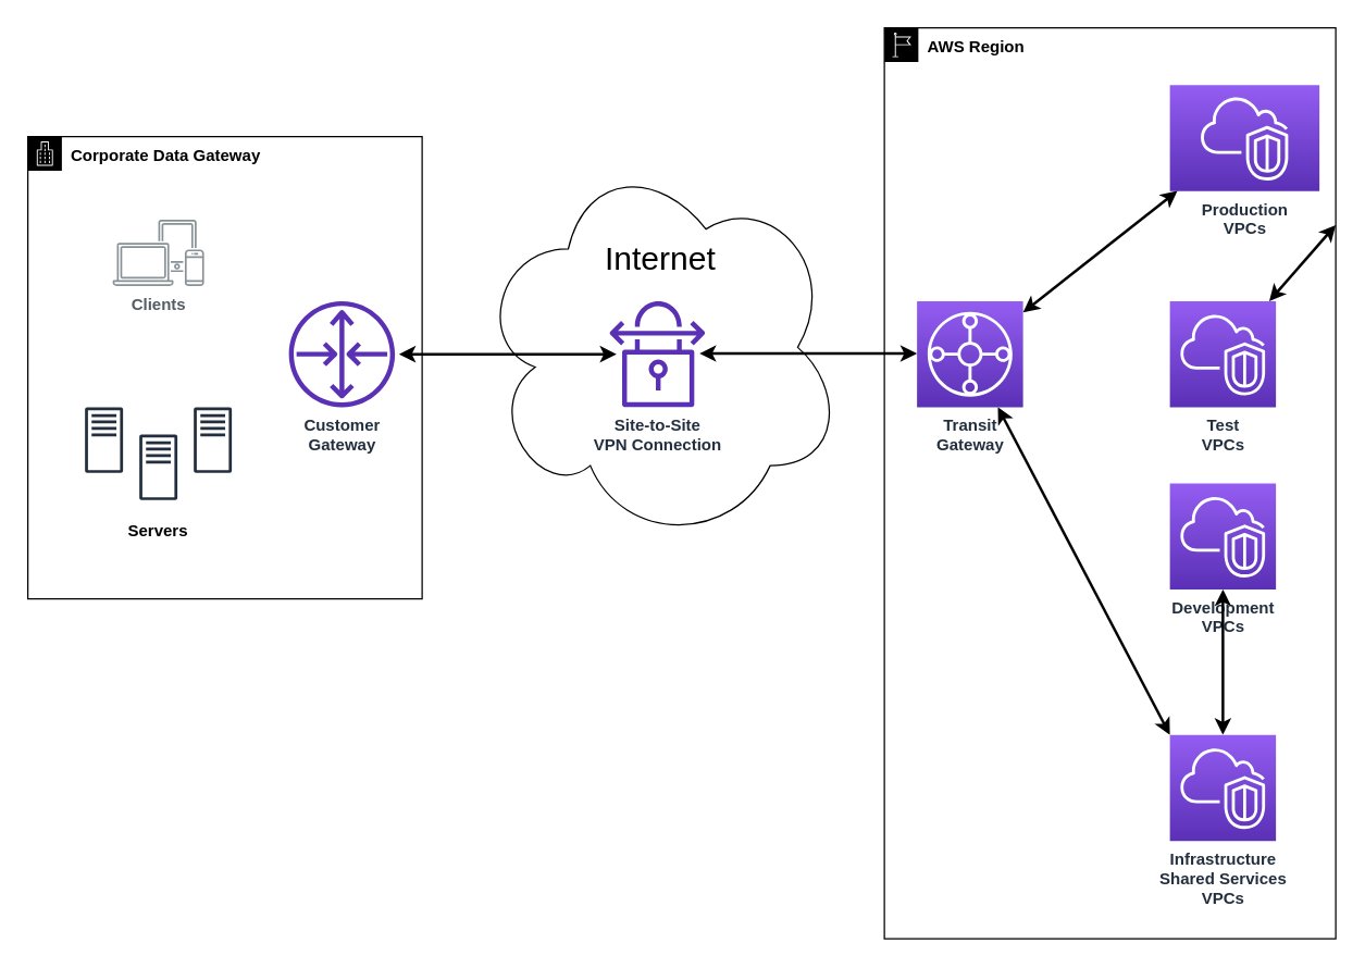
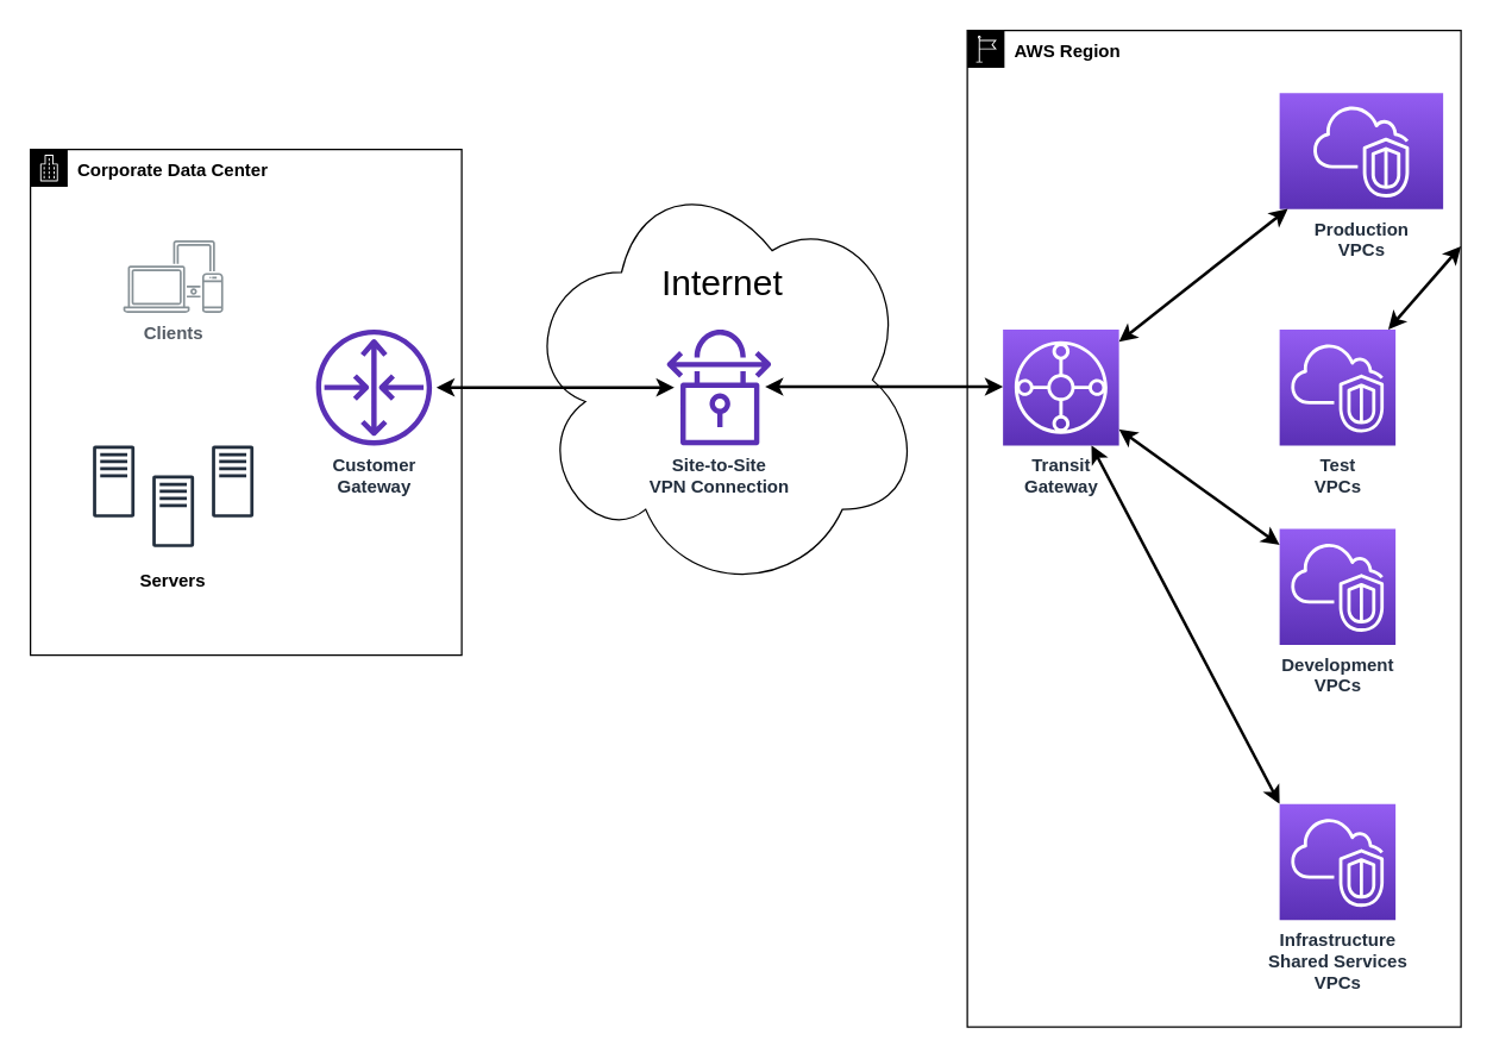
- <mxCell id="4" value="Corporate Data Gateway" style="points=[[0,0],[0.25,0],[0.5,0],[0.75,0],[1,0],[1,0.25],[1,0.5],[1,0.75],[1,1],[0.75,1],[0.5,1],[0.25,1],[0,1],[0,0.75],[0,0.5],[0,0.25]];outlineConnect=0;html=1;whiteSpace=wrap;fontSize=12;fontStyle=1;shape=mxgraph.aws4.group;grIcon=mxgraph.aws4.group_corporate_data_center;verticalAlign=top;align=left;spacingLeft=30;dashed=0;shadow=0;" parent="1" vertex="1"><mxGeometry x="20" y="100" width="290" height="340" as="geometry" /></mxCell>
+ <mxCell id="4" value="Corporate Data Center" style="points=[[0,0],[0.25,0],[0.5,0],[0.75,0],[1,0],[1,0.25],[1,0.5],[1,0.75],[1,1],[0.75,1],[0.5,1],[0.25,1],[0,1],[0,0.75],[0,0.5],[0,0.25]];outlineConnect=0;html=1;whiteSpace=wrap;fontSize=12;fontStyle=1;shape=mxgraph.aws4.group;grIcon=mxgraph.aws4.group_corporate_data_center;verticalAlign=top;align=left;spacingLeft=30;dashed=0;shadow=0;" parent="1" vertex="1"><mxGeometry x="20" y="100" width="290" height="340" as="geometry" /></mxCell>
- <mxCell id="16" value="" style="endArrow=classic;html=1;startArrow=classic;startFill=1;endFill=1;strokeWidth=2;" parent="1" source="12" target="20" edge="1"><mxGeometry width="50" height="50" relative="1" as="geometry"><mxPoint x="702" y="570" as="sourcePoint" /><mxPoint x="752" y="520" as="targetPoint" /></mxGeometry></mxCell>
+ <mxCell id="16" value="" style="endArrow=classic;html=1;startArrow=classic;startFill=1;endFill=1;strokeWidth=2;" parent="1" source="12" target="9" edge="1"><mxGeometry width="50" height="50" relative="1" as="geometry"><mxPoint x="702" y="570" as="sourcePoint" /><mxPoint x="752" y="520" as="targetPoint" /></mxGeometry></mxCell>
